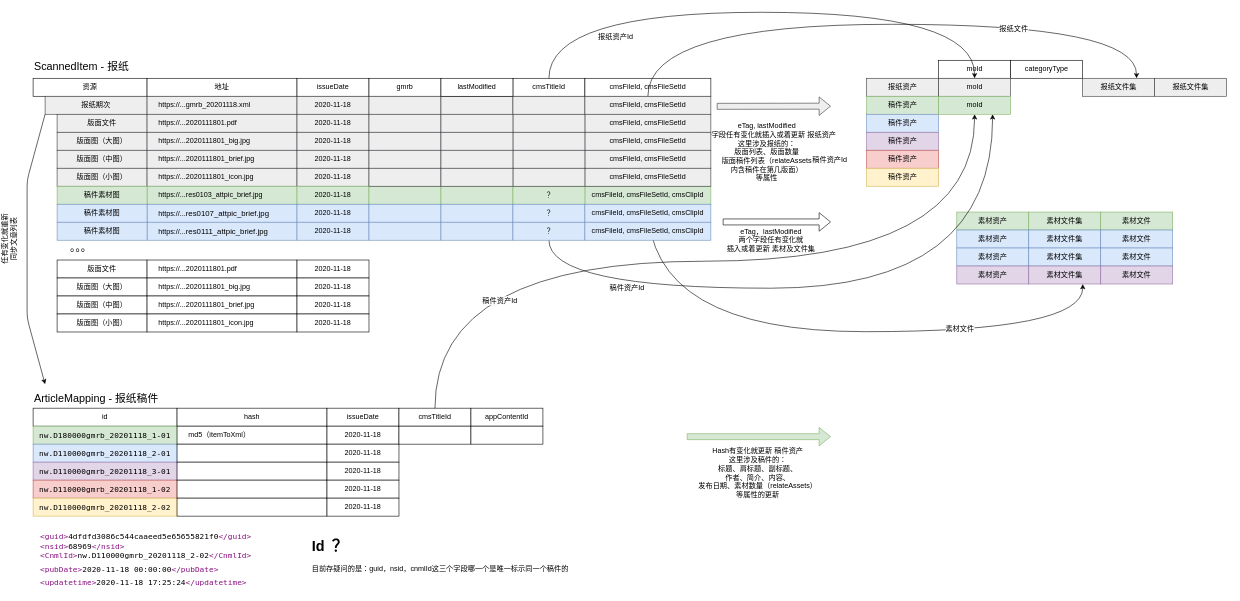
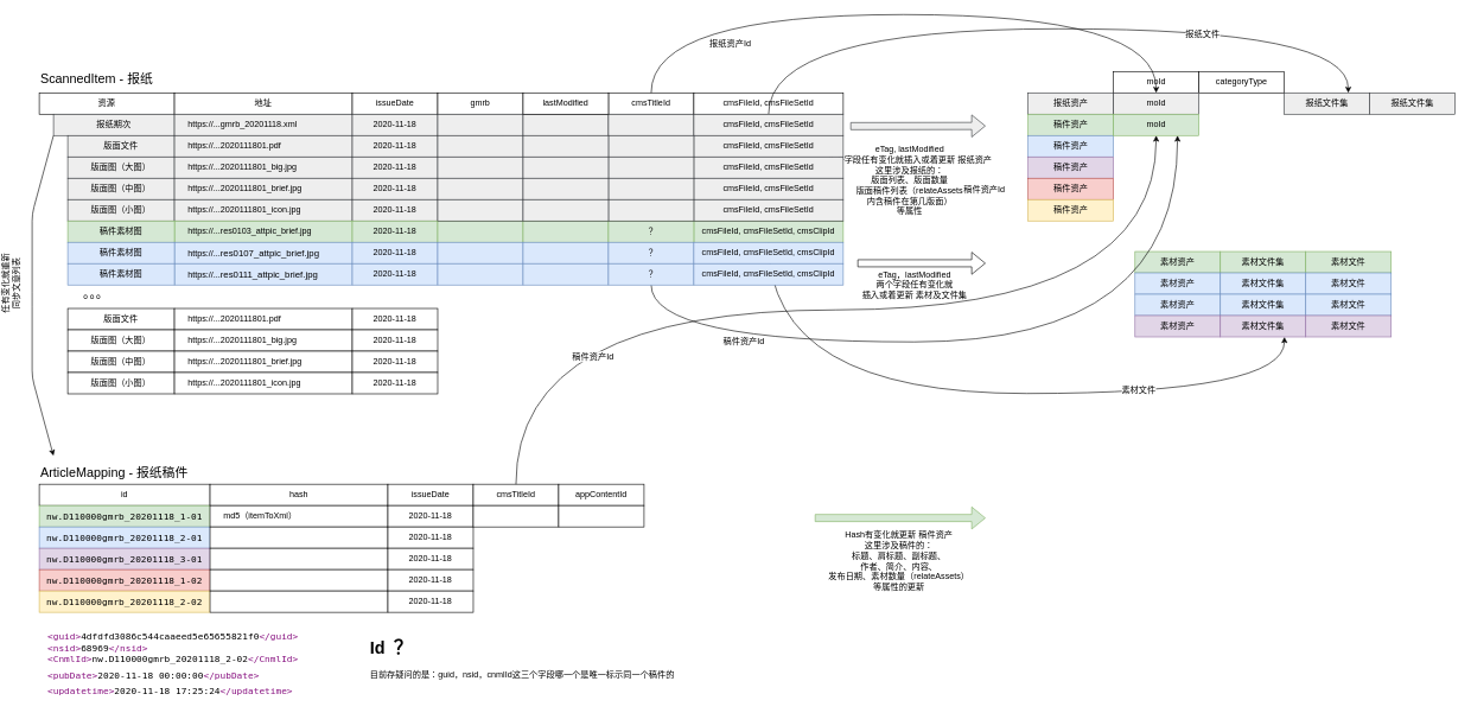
- <mxCell id="30" value="&lt;span style=&quot;font-family: monospace ; font-size: 13px&quot;&gt;nw.D180000gmrb_20201118_1-01&lt;/span&gt;" style="rounded=0;whiteSpace=wrap;html=1;fillColor=#d5e8d4;strokeColor=#82b366;" vertex="1" parent="1"><mxGeometry x="30" y="710" width="240" height="30" as="geometry" /></mxCell>
+ <mxCell id="30" value="&lt;span style=&quot;font-family: monospace ; font-size: 13px&quot;&gt;nw.D110000gmrb_20201118_1-01&lt;/span&gt;" style="rounded=0;whiteSpace=wrap;html=1;fillColor=#d5e8d4;strokeColor=#82b366;" vertex="1" parent="1"><mxGeometry x="30" y="710" width="240" height="30" as="geometry" /></mxCell>
